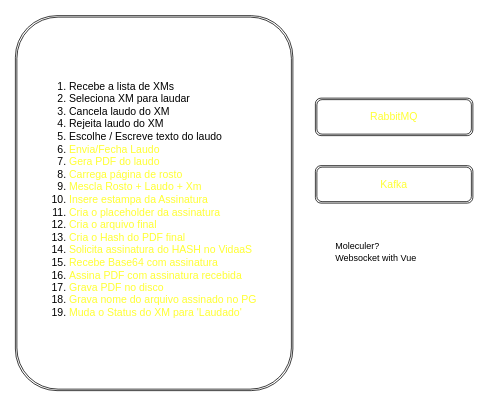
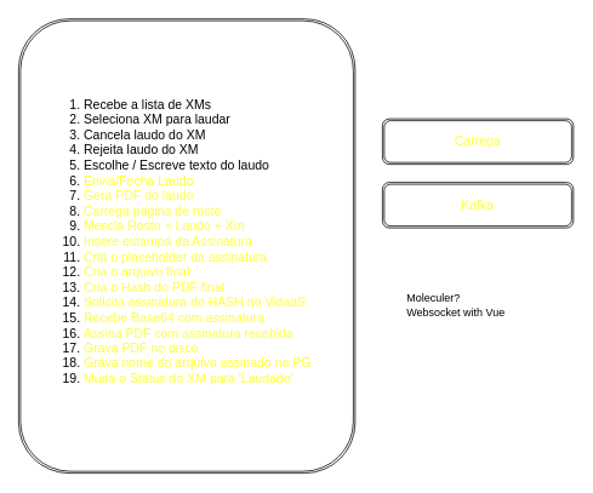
- <mxCell id="4" value="RabbitMQ" style="shape=ext;double=1;rounded=1;whiteSpace=wrap;html=1;fontSize=14;fontColor=#FFFF33;fillColor=none;" parent="1" vertex="1"><mxGeometry x="420" y="130" width="210" height="50" as="geometry" /></mxCell>
+ <mxCell id="4" value="Carrega" style="shape=ext;double=1;rounded=1;whiteSpace=wrap;html=1;fontSize=14;fontColor=#FFFF33;fillColor=none;" parent="1" vertex="1"><mxGeometry x="420" y="130" width="210" height="50" as="geometry" /></mxCell>
- <mxCell id="5" value="Kafka" style="shape=ext;double=1;rounded=1;whiteSpace=wrap;html=1;fontSize=14;fontColor=#FFFF33;fillColor=none;" parent="1" vertex="1"><mxGeometry x="420" y="220" width="210" height="50" as="geometry" /></mxCell>
+ <mxCell id="5" value="Kafka" style="shape=ext;double=1;rounded=1;whiteSpace=wrap;html=1;fontSize=14;fontColor=#FFFF33;fillColor=none;" parent="1" vertex="1"><mxGeometry x="420" y="200" width="210" height="50" as="geometry" /></mxCell>
